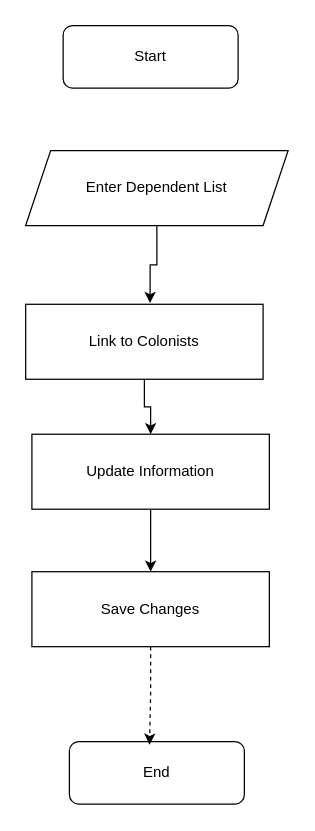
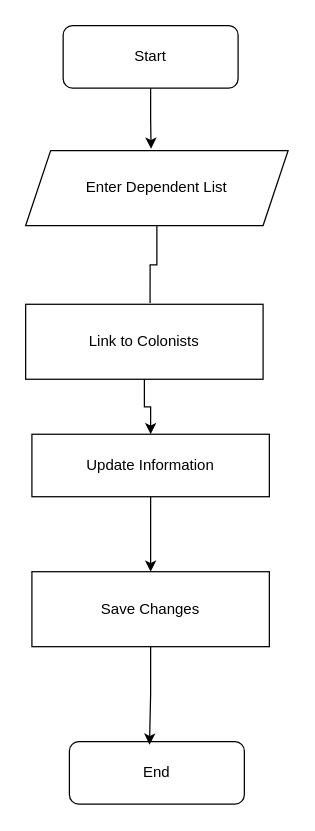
+ <mxCell id="10" style="edgeStyle=orthogonalEdgeStyle;rounded=0;orthogonalLoop=1;jettySize=auto;html=1;entryX=0.478;entryY=-0.024;entryDx=0;entryDy=0;entryPerimeter=0;" edge="1" parent="1" source="2" target="9"><mxGeometry relative="1" as="geometry" /></mxCell>
- <mxCell id="11" style="edgeStyle=orthogonalEdgeStyle;rounded=0;orthogonalLoop=1;jettySize=auto;html=1;entryX=0.524;entryY=-0.016;entryDx=0;entryDy=0;entryPerimeter=0;" edge="1" parent="1" source="9" target="8"><mxGeometry relative="1" as="geometry" /></mxCell>
+ <mxCell id="11" style="edgeStyle=orthogonalEdgeStyle;rounded=0;orthogonalLoop=1;jettySize=auto;html=1;entryX=0.524;entryY=-0.016;entryDx=0;entryDy=0;entryPerimeter=0;endArrow=none;" edge="1" parent="1" source="9" target="8"><mxGeometry relative="1" as="geometry" /></mxCell>
- <mxCell id="6" value="Update Information" style="rounded=0;whiteSpace=wrap;html=1;fillColor=none;" vertex="1" parent="1"><mxGeometry x="25" y="347" width="190" height="60" as="geometry" /></mxCell>
+ <mxCell id="6" value="Update Information" style="rounded=0;whiteSpace=wrap;html=1;fillColor=none;" vertex="1" parent="1"><mxGeometry x="25" y="347" width="190" height="50" as="geometry" /></mxCell>
- <mxCell id="12" style="edgeStyle=orthogonalEdgeStyle;rounded=0;orthogonalLoop=1;jettySize=auto;html=1;entryX=0.458;entryY=0.05;entryDx=0;entryDy=0;entryPerimeter=0;dashed=1;" edge="1" parent="1" source="4" target="3"><mxGeometry relative="1" as="geometry" /></mxCell>
+ <mxCell id="12" style="edgeStyle=orthogonalEdgeStyle;rounded=0;orthogonalLoop=1;jettySize=auto;html=1;entryX=0.458;entryY=0.05;entryDx=0;entryDy=0;entryPerimeter=0;" edge="1" parent="1" source="4" target="3"><mxGeometry relative="1" as="geometry" /></mxCell>
